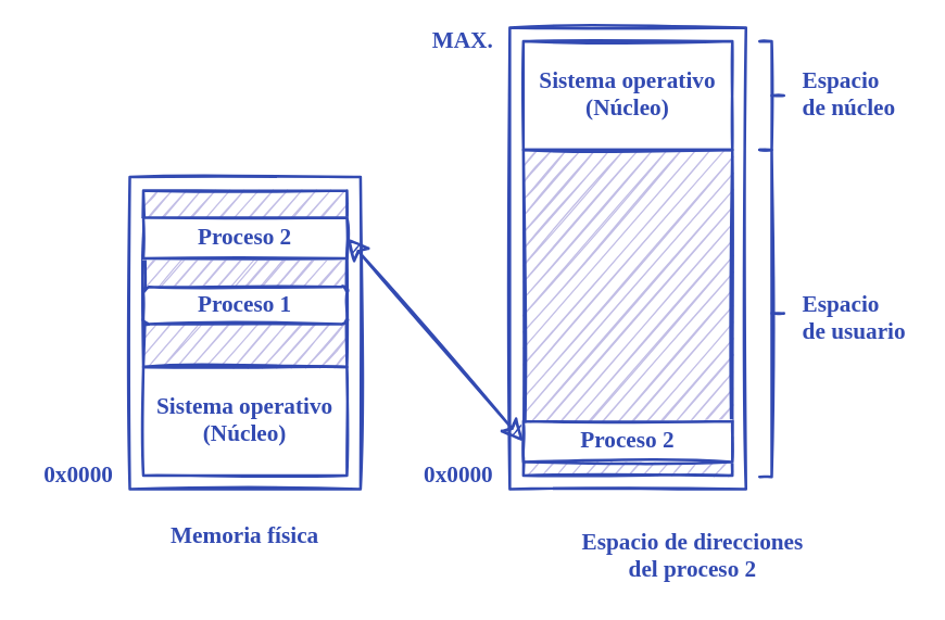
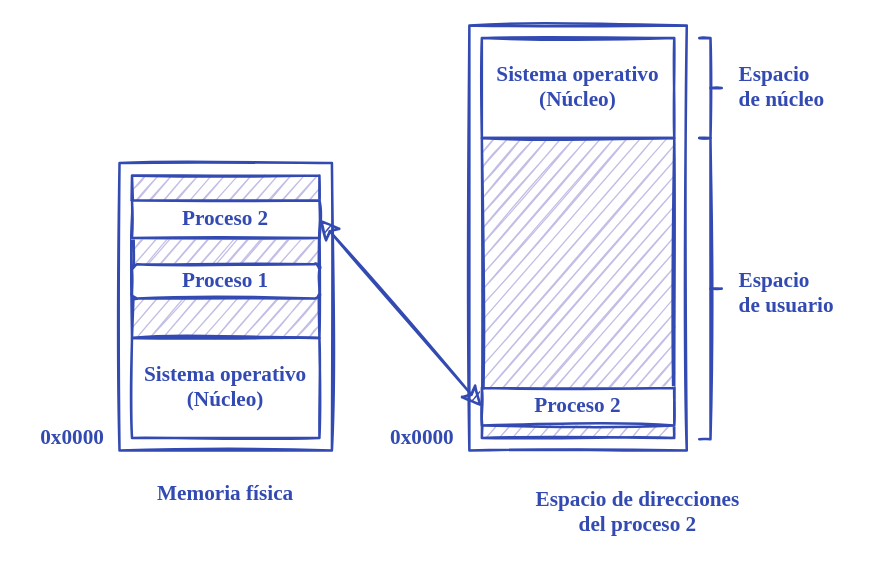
- <mxCell id="6" value="MAX." style="text;strokeColor=none;fillColor=none;align=right;verticalAlign=middle;rounded=0;shadow=0;sketch=1;fontFamily=Ink Free;fontSize=17;fontStyle=1;spacingRight=10;fontColor=#324AB2;fontSource=https%3A%2F%2Full-esit-sistemas-operativos.github.io%2Fssoo-apuntes%2Ffonts%2FInkFree.woff;spacingBottom=5;" parent="1" vertex="1"><mxGeometry x="300" y="20" width="75" height="20" as="geometry" /></mxCell>
